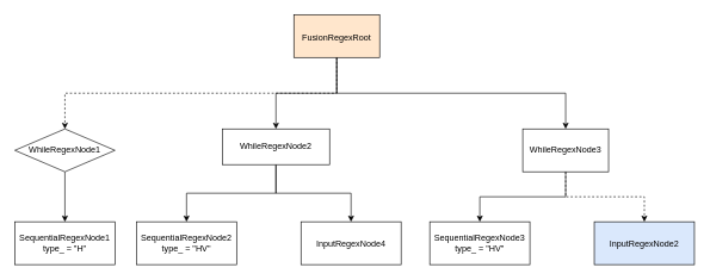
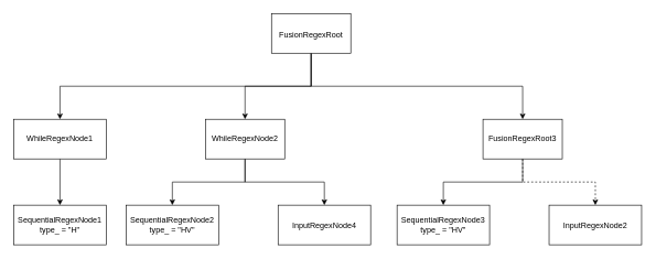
- <mxCell id="10" value="FusionRegexRoot&lt;span style=&quot;font-size: medium; text-align: start;&quot;&gt;&lt;/span&gt;" style="rounded=0;whiteSpace=wrap;html=1;fillColor=#ffe6cc;" parent="1" vertex="1"><mxGeometry x="410" y="20" width="120" height="60" as="geometry" /></mxCell>
+ <mxCell id="10" value="FusionRegexRoot&lt;span style=&quot;font-size: medium; text-align: start;&quot;&gt;&lt;/span&gt;" style="rounded=0;whiteSpace=wrap;html=1;" parent="1" vertex="1"><mxGeometry x="410" y="20" width="120" height="60" as="geometry" /></mxCell>
- <mxCell id="9" style="edgeStyle=orthogonalEdgeStyle;rounded=0;orthogonalLoop=1;jettySize=auto;html=1;exitX=0.5;exitY=1;exitDx=0;exitDy=0;entryX=0.5;entryY=0;entryDx=0;entryDy=0;dashed=1;" parent="1" source="10" target="17" edge="1"><mxGeometry relative="1" as="geometry" /></mxCell>
+ <mxCell id="9" style="edgeStyle=orthogonalEdgeStyle;rounded=0;orthogonalLoop=1;jettySize=auto;html=1;exitX=0.5;exitY=1;exitDx=0;exitDy=0;entryX=0.5;entryY=0;entryDx=0;entryDy=0;" parent="1" source="10" target="17" edge="1"><mxGeometry relative="1" as="geometry" /></mxCell>
- <mxCell id="4" value="WhileRegexNode2" style="rounded=0;whiteSpace=wrap;html=1;" parent="1" vertex="1"><mxGeometry x="310" y="180" width="150" height="50" as="geometry" /></mxCell>
+ <mxCell id="4" value="WhileRegexNode2" style="rounded=0;whiteSpace=wrap;html=1;" parent="1" vertex="1"><mxGeometry x="310" y="180" width="120" height="60" as="geometry" /></mxCell>
- <mxCell id="17" value="WhileRegexNode1" style="rhombus;whiteSpace=wrap;html=1;" parent="1" vertex="1"><mxGeometry x="20" y="180" width="140" height="60" as="geometry" /></mxCell>
+ <mxCell id="17" value="WhileRegexNode1" style="rounded=0;whiteSpace=wrap;html=1;" parent="1" vertex="1"><mxGeometry x="20" y="180" width="140" height="60" as="geometry" /></mxCell>
- <mxCell id="13" value="WhileRegexNode3" style="rounded=0;whiteSpace=wrap;html=1;" parent="1" vertex="1"><mxGeometry x="730" y="180" width="120" height="60" as="geometry" /></mxCell>
+ <mxCell id="13" value="FusionRegexRoot3" style="rounded=0;whiteSpace=wrap;html=1;" parent="1" vertex="1"><mxGeometry x="730" y="180" width="120" height="60" as="geometry" /></mxCell>
- <mxCell id="15" value="InputRegexNode2&lt;span style=&quot;font-size: medium; text-align: start;&quot;&gt;&lt;/span&gt;" style="rounded=0;whiteSpace=wrap;html=1;fillColor=#dae8fc;" parent="1" vertex="1"><mxGeometry x="830" y="310" width="140" height="60" as="geometry" /></mxCell>
+ <mxCell id="15" value="InputRegexNode2&lt;span style=&quot;font-size: medium; text-align: start;&quot;&gt;&lt;/span&gt;" style="rounded=0;whiteSpace=wrap;html=1;" parent="1" vertex="1"><mxGeometry x="830" y="310" width="140" height="60" as="geometry" /></mxCell>
